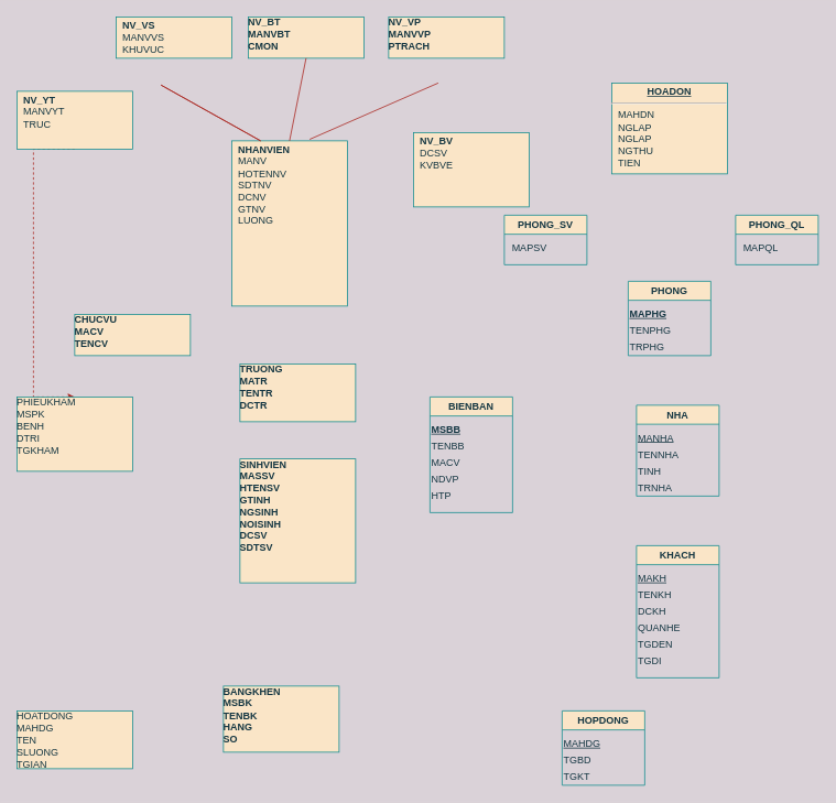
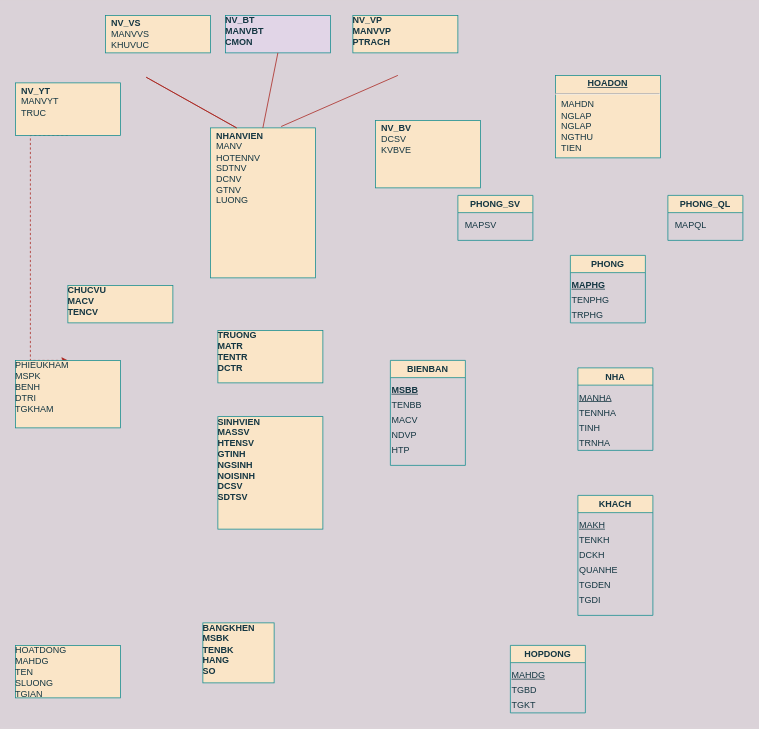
- <mxCell id="13" value="&lt;b&gt;NV_BT&lt;br&gt;MANVBT&lt;br&gt;CMON&lt;br&gt;&lt;/b&gt;" style="verticalAlign=top;align=left;overflow=fill;fontSize=12;fontFamily=Helvetica;html=1;rounded=0;shadow=0;comic=0;labelBackgroundColor=none;strokeWidth=1;fillColor=#FAE5C7;strokeColor=#0F8B8D;fontColor=#143642;" parent="1" vertex="1"><mxGeometry x="300" y="20" width="140" height="50" as="geometry" /></mxCell>
+ <mxCell id="13" value="&lt;b&gt;NV_BT&lt;br&gt;MANVBT&lt;br&gt;CMON&lt;br&gt;&lt;/b&gt;" style="verticalAlign=top;align=left;overflow=fill;fontSize=12;fontFamily=Helvetica;html=1;rounded=0;shadow=0;comic=0;labelBackgroundColor=none;strokeWidth=1;fillColor=#e1d5e7;strokeColor=#0F8B8D;fontColor=#143642;" parent="1" vertex="1"><mxGeometry x="300" y="20" width="140" height="50" as="geometry" /></mxCell>
- <mxCell id="15" value="&lt;b&gt;BANGKHEN&lt;br&gt;MSBK&lt;br&gt;TENBK&lt;br&gt;HANG&lt;br&gt;SO&lt;br&gt;&lt;/b&gt;" style="verticalAlign=top;align=left;overflow=fill;fontSize=12;fontFamily=Helvetica;html=1;rounded=0;shadow=0;comic=0;labelBackgroundColor=none;strokeWidth=1;fillColor=#FAE5C7;strokeColor=#0F8B8D;fontColor=#143642;" vertex="1" parent="1"><mxGeometry x="270" y="830" width="140" height="80" as="geometry" /></mxCell>
+ <mxCell id="15" value="&lt;b&gt;BANGKHEN&lt;br&gt;MSBK&lt;br&gt;TENBK&lt;br&gt;HANG&lt;br&gt;SO&lt;br&gt;&lt;/b&gt;" style="verticalAlign=top;align=left;overflow=fill;fontSize=12;fontFamily=Helvetica;html=1;rounded=0;shadow=0;comic=0;labelBackgroundColor=none;strokeWidth=1;fillColor=#FAE5C7;strokeColor=#0F8B8D;fontColor=#143642;" vertex="1" parent="1"><mxGeometry x="270" y="830" width="95" height="80" as="geometry" /></mxCell>
